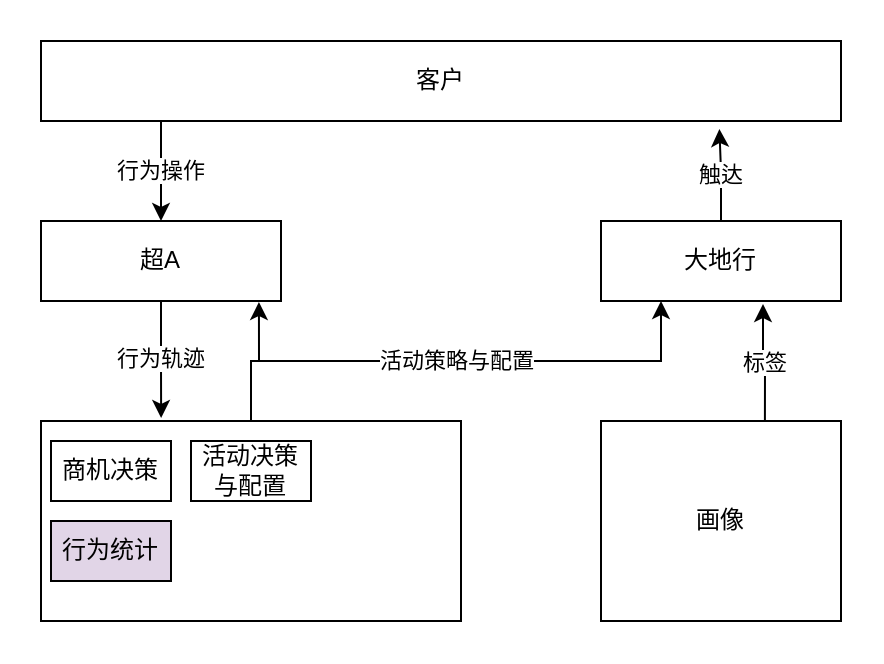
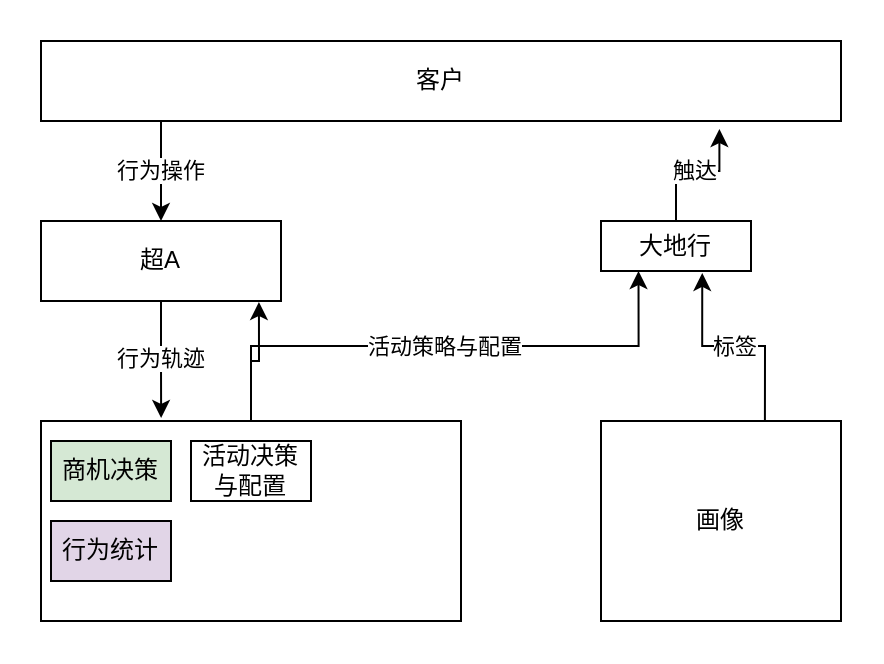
- <mxCell id="5" value="大地行" style="rounded=0;whiteSpace=wrap;html=1;" vertex="1" parent="1"><mxGeometry x="300" y="110" width="120" height="40" as="geometry" /></mxCell>
+ <mxCell id="5" value="大地行" style="rounded=0;whiteSpace=wrap;html=1;" vertex="1" parent="1"><mxGeometry x="300" y="110" width="75" height="25" as="geometry" /></mxCell>
- <mxCell id="12" value="商机决策" style="rounded=0;whiteSpace=wrap;html=1;" vertex="1" parent="1"><mxGeometry x="25" y="220" width="60" height="30" as="geometry" /></mxCell>
+ <mxCell id="12" value="商机决策" style="rounded=0;whiteSpace=wrap;html=1;fillColor=#d5e8d4;" vertex="1" parent="1"><mxGeometry x="25" y="220" width="60" height="30" as="geometry" /></mxCell>
